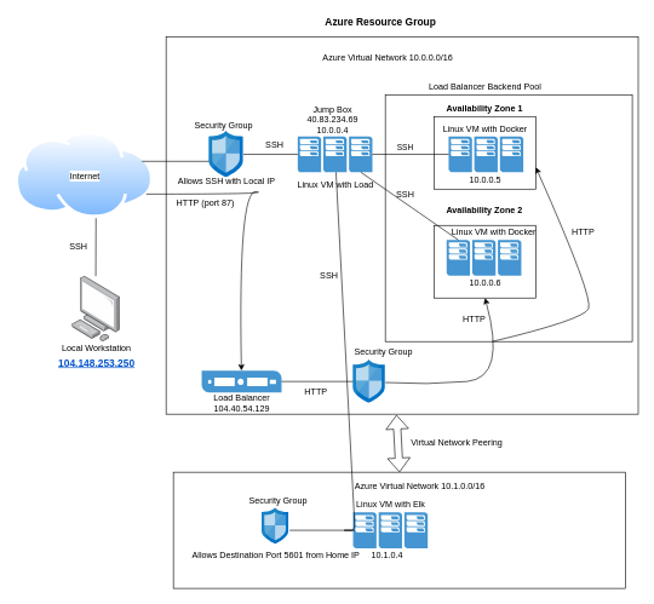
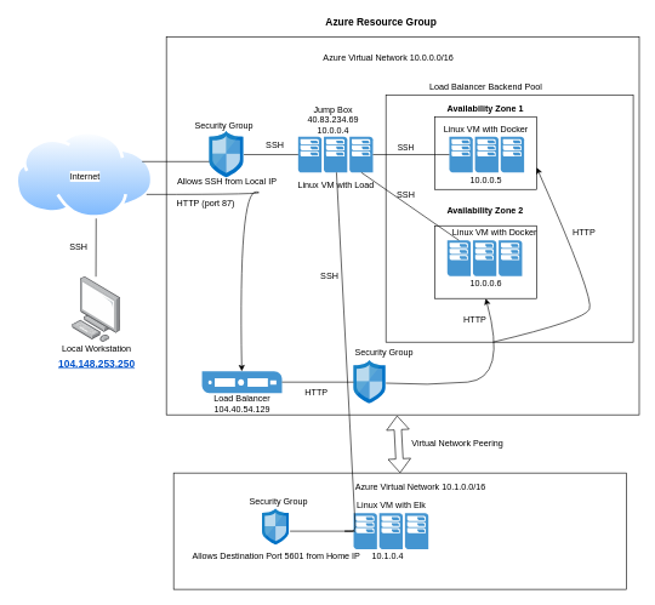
- <mxCell id="57" value="Allows SSH with Local IP" style="text;html=1;align=center;verticalAlign=middle;resizable=0;points=[];autosize=1;strokeColor=none;fillColor=none;" vertex="1" parent="1"><mxGeometry x="235.78" y="240" width="150" height="20" as="geometry" /></mxCell>
+ <mxCell id="57" value="Allows SSH from Local IP" style="text;html=1;align=center;verticalAlign=middle;resizable=0;points=[];autosize=1;strokeColor=none;fillColor=none;" vertex="1" parent="1"><mxGeometry x="235.78" y="240" width="150" height="20" as="geometry" /></mxCell>
